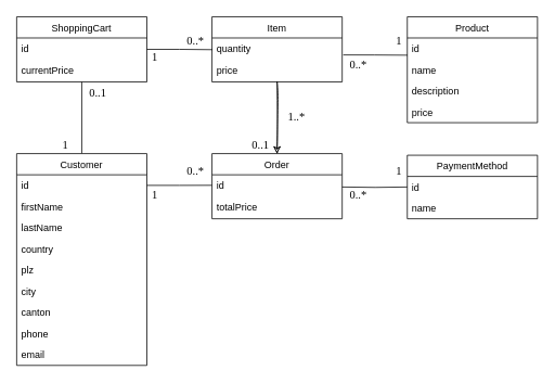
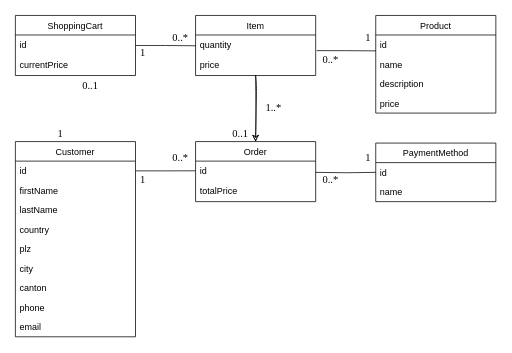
- <mxCell id="2" style="edgeStyle=orthogonalEdgeStyle;rounded=0;orthogonalLoop=1;jettySize=auto;html=1;exitX=0.5;exitY=0;exitDx=0;exitDy=0;entryX=0.5;entryY=1;entryDx=0;entryDy=0;endArrow=none;endFill=0;" parent="1" source="3" target="27" edge="1"><mxGeometry relative="1" as="geometry" /></mxCell>
